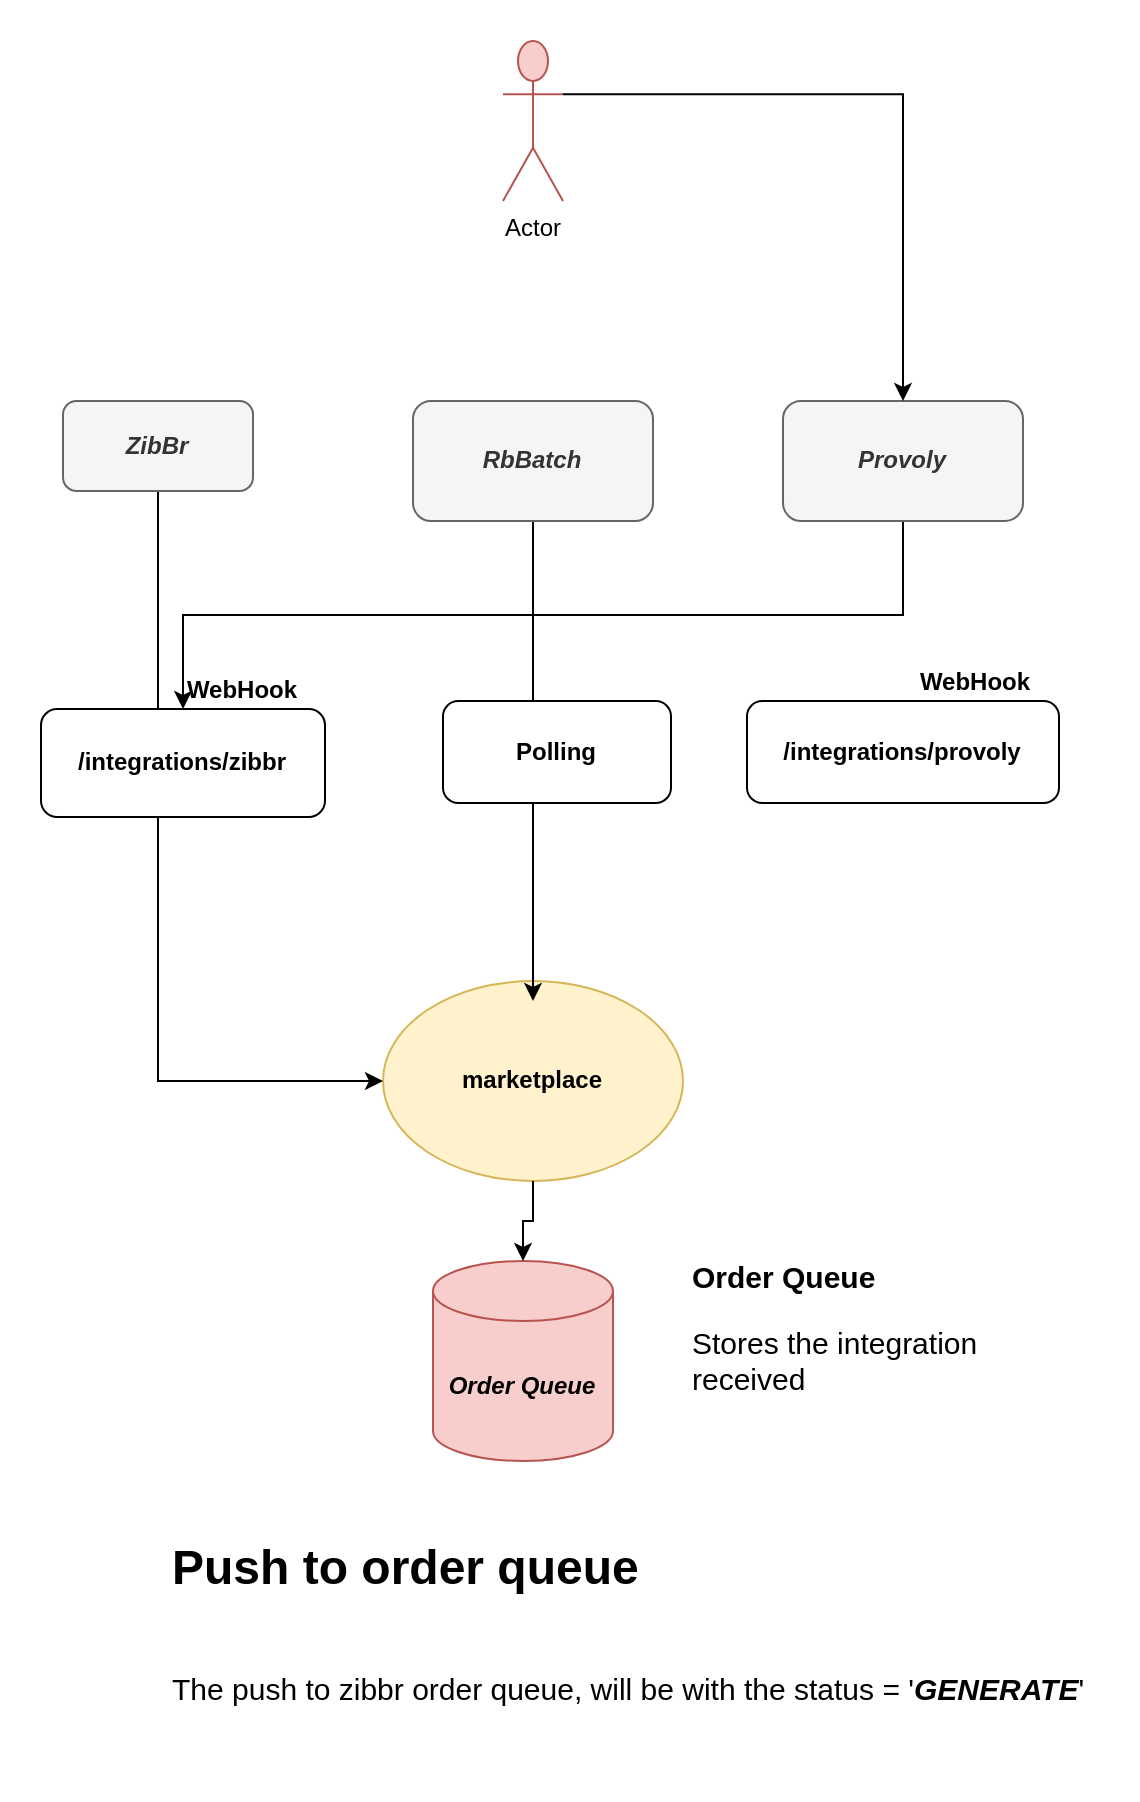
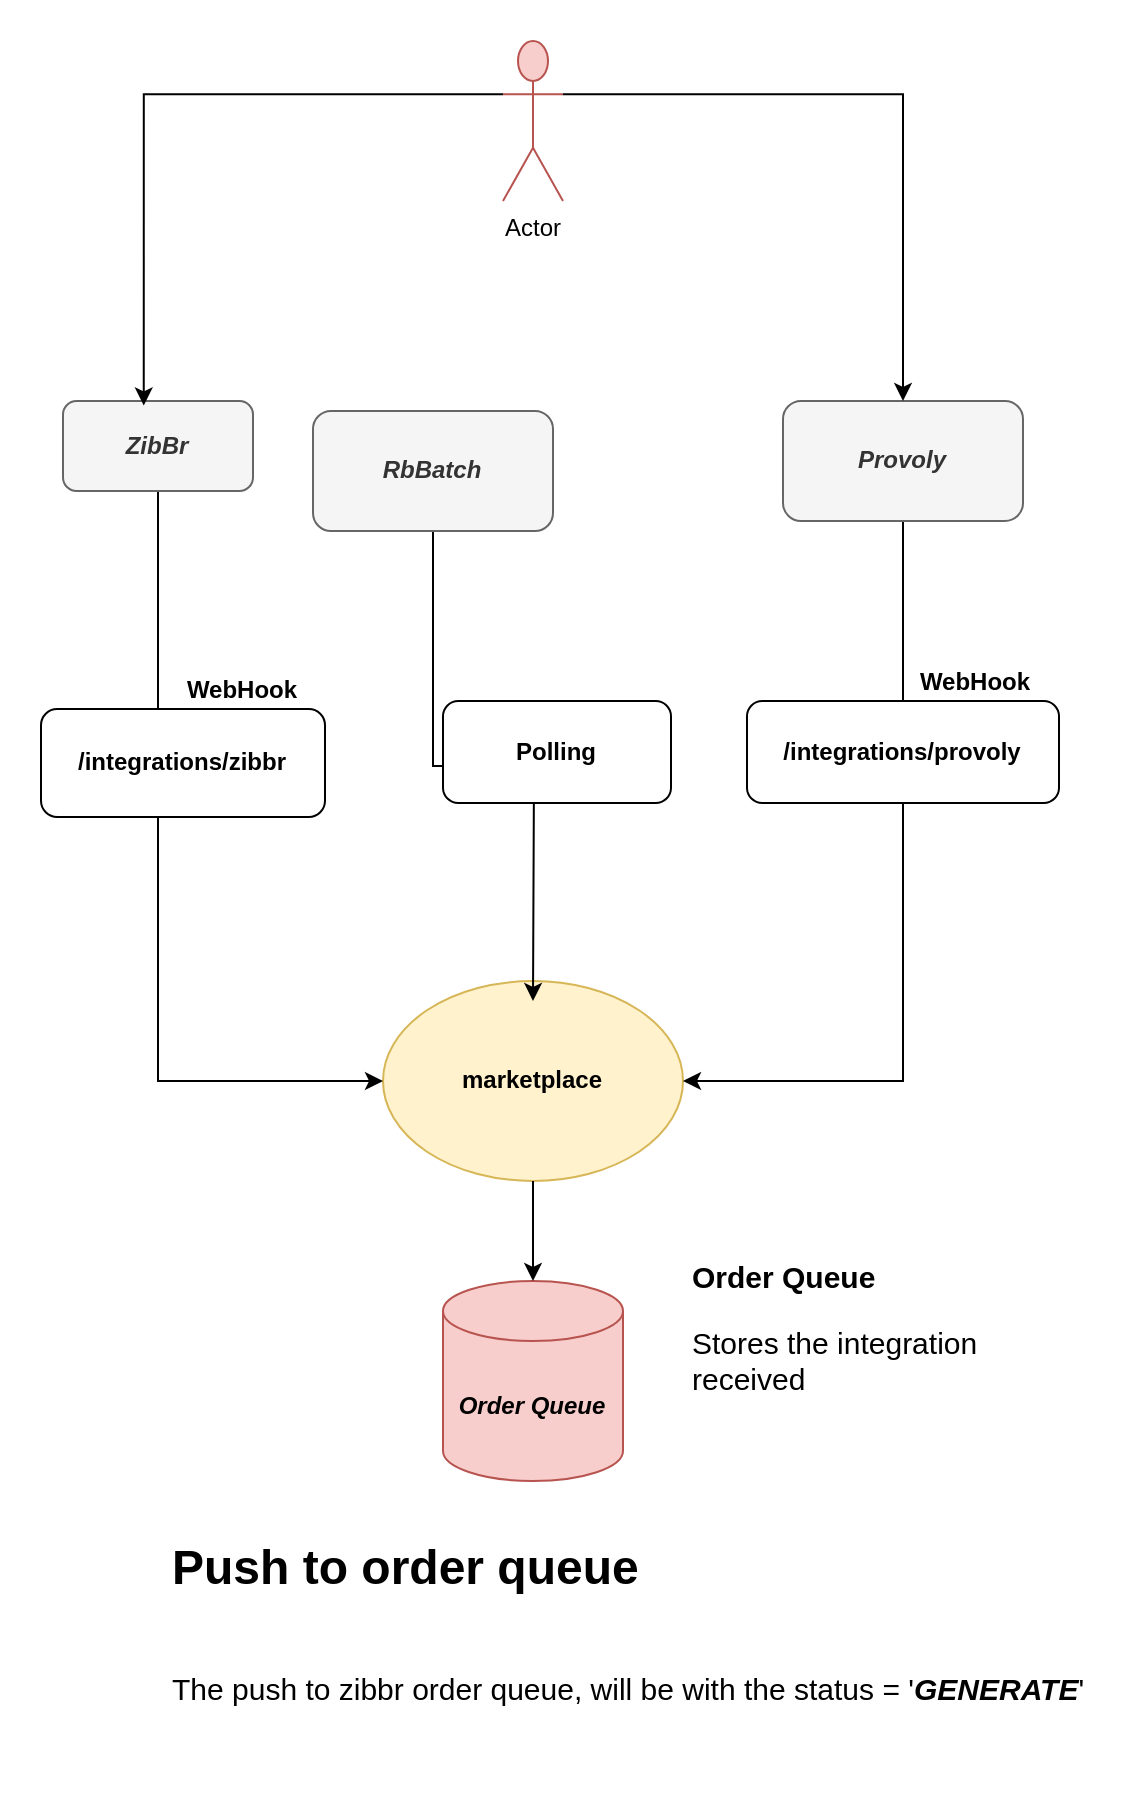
+ <mxCell id="12" style="edgeStyle=orthogonalEdgeStyle;rounded=0;orthogonalLoop=1;jettySize=auto;html=1;exitX=0;exitY=0.333;exitDx=0;exitDy=0;exitPerimeter=0;entryX=0.425;entryY=0.05;entryDx=0;entryDy=0;entryPerimeter=0;" parent="1" source="14" target="5" edge="1"><mxGeometry relative="1" as="geometry" /></mxCell>
- <mxCell id="7" value="&lt;b&gt;&lt;i&gt;RbBatch&lt;/i&gt;&lt;/b&gt;" style="rounded=1;whiteSpace=wrap;html=1;fillColor=#f5f5f5;fontColor=#333333;strokeColor=#666666;" parent="1" vertex="1"><mxGeometry x="206" y="200" width="120" height="60" as="geometry" /></mxCell>
+ <mxCell id="7" value="&lt;b&gt;&lt;i&gt;RbBatch&lt;/i&gt;&lt;/b&gt;" style="rounded=1;whiteSpace=wrap;html=1;fillColor=#f5f5f5;fontColor=#333333;strokeColor=#666666;" parent="1" vertex="1"><mxGeometry x="156" y="205" width="120" height="60" as="geometry" /></mxCell>
- <mxCell id="8" style="edgeStyle=orthogonalEdgeStyle;rounded=0;orthogonalLoop=1;jettySize=auto;html=1;exitX=0.5;exitY=1;exitDx=0;exitDy=0;" parent="1" source="9" target="19" edge="1"><mxGeometry relative="1" as="geometry" /></mxCell>
+ <mxCell id="8" style="edgeStyle=orthogonalEdgeStyle;rounded=0;orthogonalLoop=1;jettySize=auto;html=1;exitX=0.5;exitY=1;exitDx=0;exitDy=0;entryX=1;entryY=0.5;entryDx=0;entryDy=0;" parent="1" source="9" target="3" edge="1"><mxGeometry relative="1" as="geometry" /></mxCell>
- <mxCell id="10" value="&lt;b&gt;&lt;i&gt;Order Queue&lt;/i&gt;&lt;/b&gt;" style="shape=cylinder3;whiteSpace=wrap;html=1;boundedLbl=1;backgroundOutline=1;size=15;fillColor=#f8cecc;strokeColor=#b85450;" parent="1" vertex="1"><mxGeometry x="216" y="630" width="90" height="100" as="geometry" /></mxCell>
+ <mxCell id="10" value="&lt;b&gt;&lt;i&gt;Order Queue&lt;/i&gt;&lt;/b&gt;" style="shape=cylinder3;whiteSpace=wrap;html=1;boundedLbl=1;backgroundOutline=1;size=15;fillColor=#f8cecc;strokeColor=#b85450;" parent="1" vertex="1"><mxGeometry x="221" y="640" width="90" height="100" as="geometry" /></mxCell>
